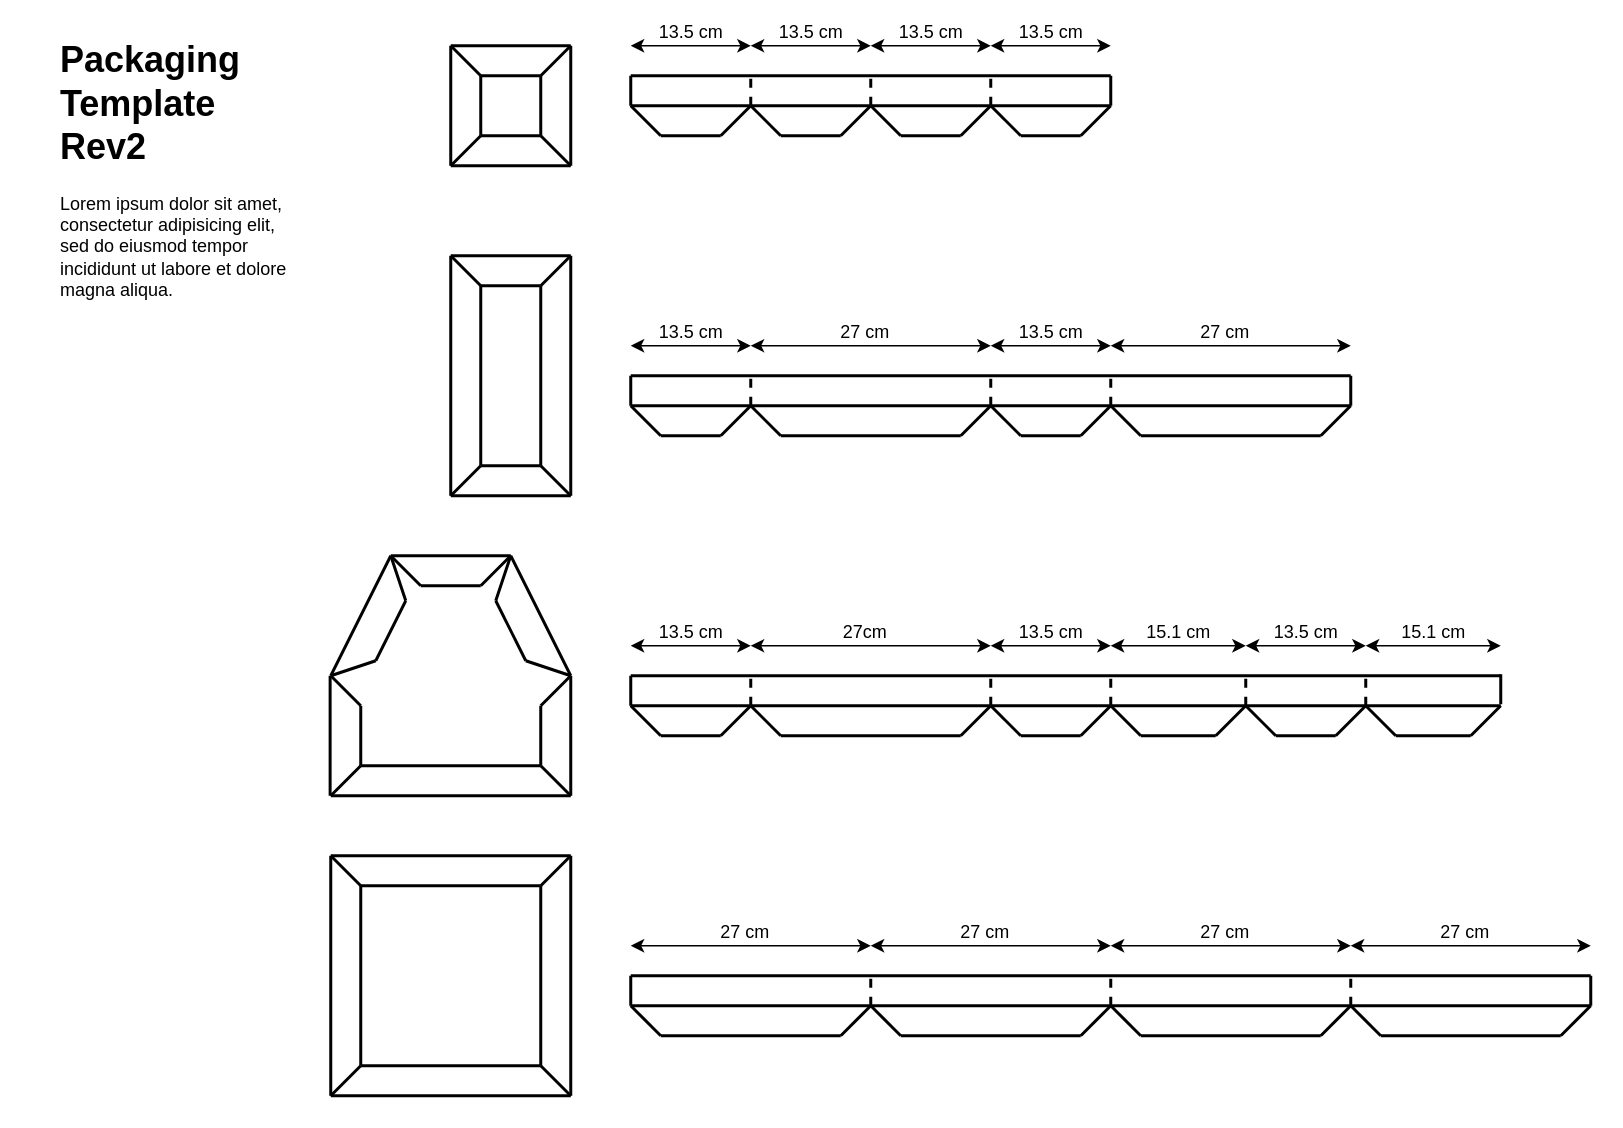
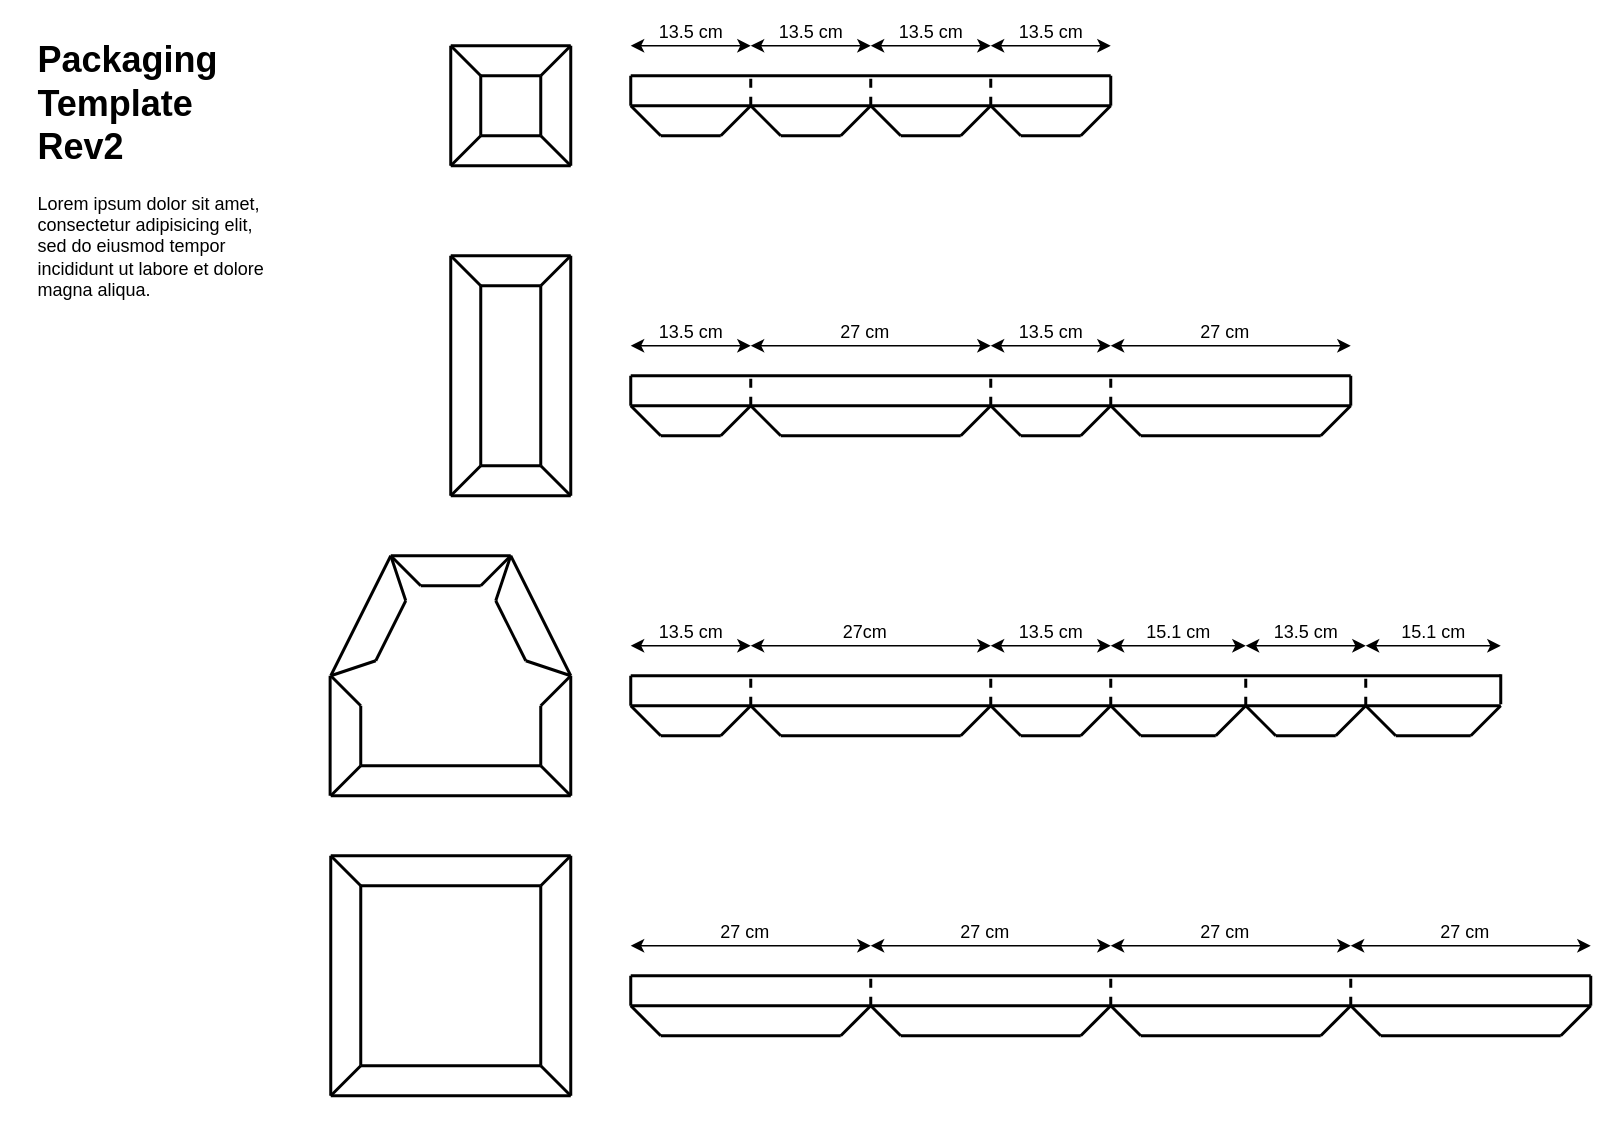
- <mxCell id="166" value="&lt;h1&gt;Packaging Template Rev2&lt;/h1&gt;&lt;p&gt;Lorem ipsum dolor sit amet, consectetur adipisicing elit, sed do eiusmod tempor incididunt ut labore et dolore magna aliqua.&lt;/p&gt;" style="text;html=1;strokeColor=none;fillColor=none;spacing=5;spacingTop=-20;whiteSpace=wrap;overflow=hidden;rounded=0;" parent="1" vertex="1"><mxGeometry x="35" y="20" width="160" height="190" as="geometry" /></mxCell>
+ <mxCell id="166" value="&lt;h1&gt;Packaging Template Rev2&lt;/h1&gt;&lt;p&gt;Lorem ipsum dolor sit amet, consectetur adipisicing elit, sed do eiusmod tempor incididunt ut labore et dolore magna aliqua.&lt;/p&gt;" style="text;html=1;strokeColor=none;fillColor=none;spacing=5;spacingTop=-20;whiteSpace=wrap;overflow=hidden;rounded=0;" parent="1" vertex="1"><mxGeometry x="20" y="20" width="160" height="190" as="geometry" /></mxCell>
